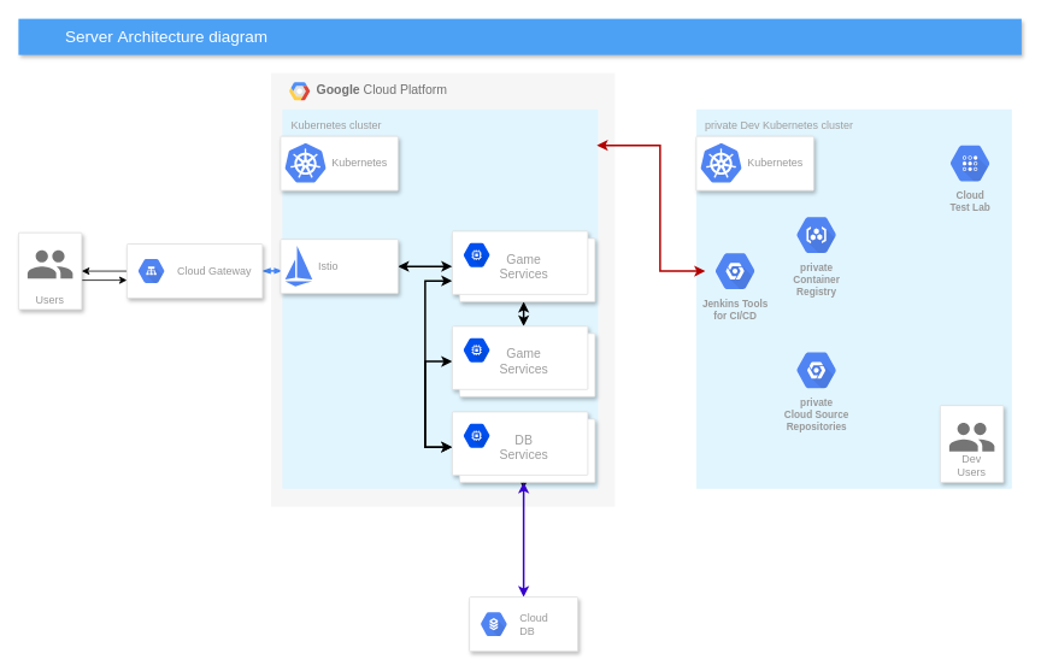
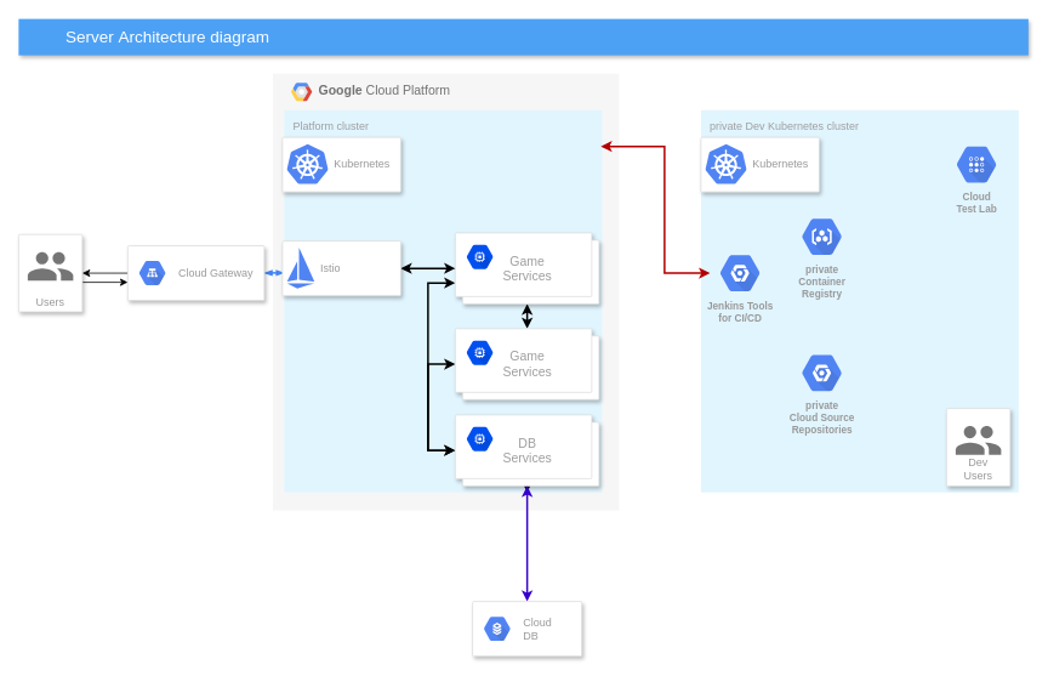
- <mxCell id="4" value="Kubernetes cluster&lt;br&gt;" style="rounded=1;absoluteArcSize=1;arcSize=2;html=1;strokeColor=none;gradientColor=none;shadow=0;dashed=0;strokeColor=none;fontSize=12;fontColor=#9E9E9E;align=left;verticalAlign=top;spacing=10;spacingTop=-4;fillColor=#E1F5FE;" parent="2" vertex="1"><mxGeometry x="12.475" y="40" width="349.311" height="420" as="geometry" /></mxCell>
+ <mxCell id="4" value="Platform cluster&lt;br&gt;" style="rounded=1;absoluteArcSize=1;arcSize=2;html=1;strokeColor=none;gradientColor=none;shadow=0;dashed=0;strokeColor=none;fontSize=12;fontColor=#9E9E9E;align=left;verticalAlign=top;spacing=10;spacingTop=-4;fillColor=#E1F5FE;" parent="2" vertex="1"><mxGeometry x="12.475" y="40" width="349.311" height="420" as="geometry" /></mxCell>
